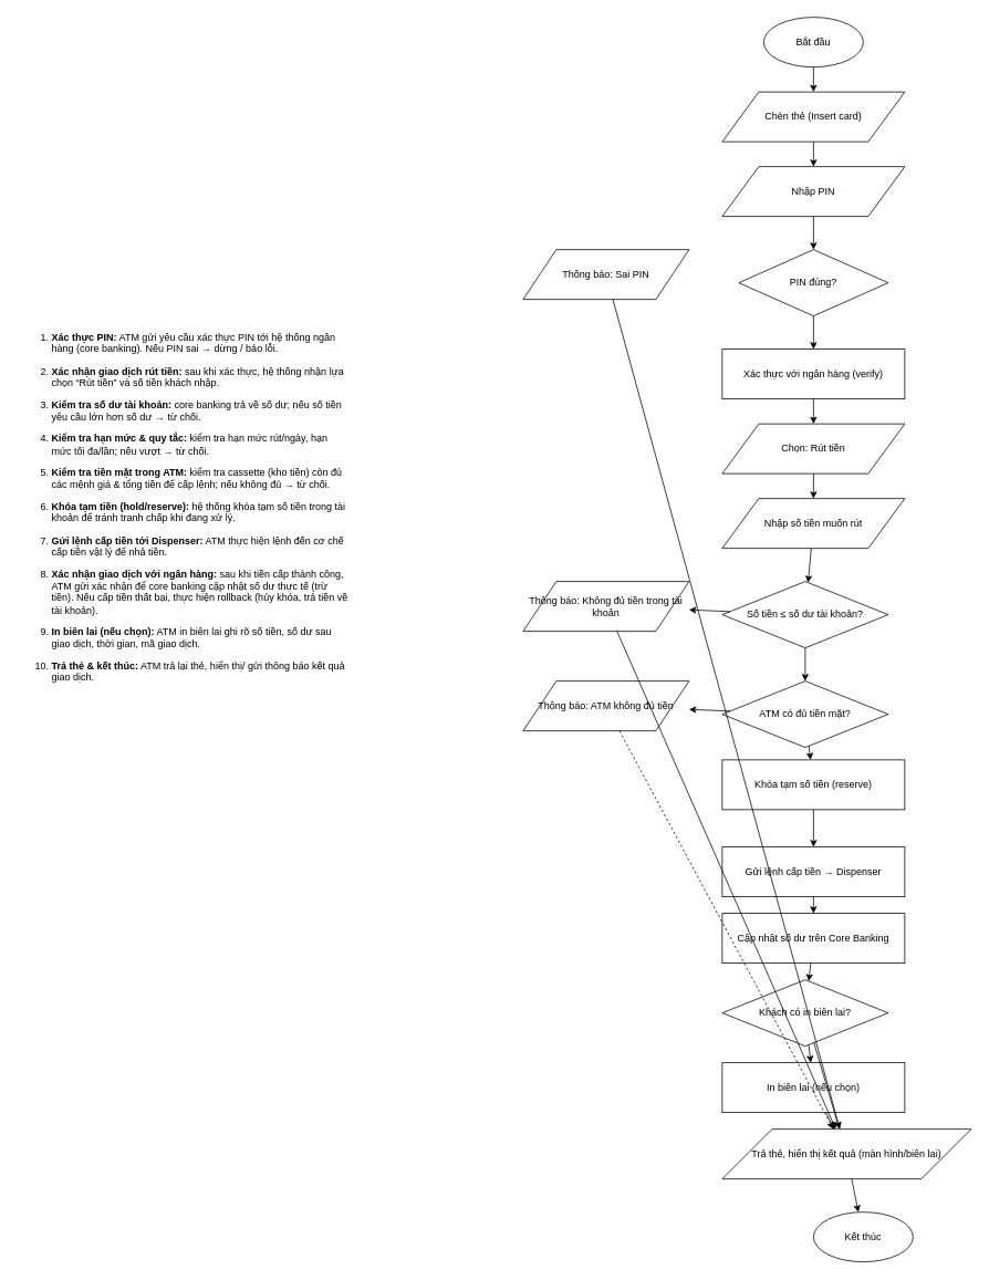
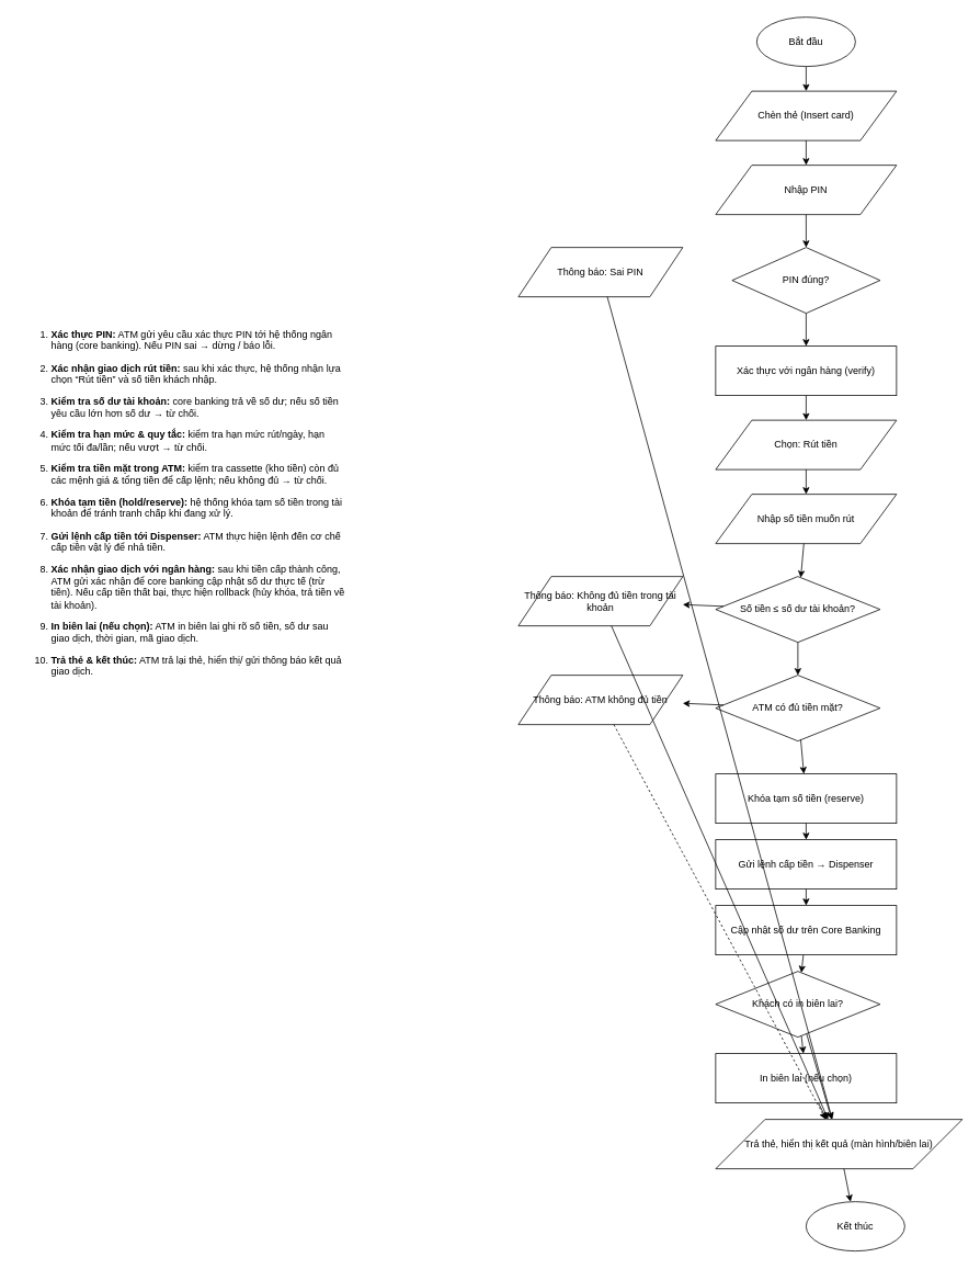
- <mxCell id="14" value="Khóa tạm số tiền (reserve)" style="rounded=0;whiteSpace=wrap;html=1;" vertex="1" parent="1"><mxGeometry x="870" y="915" width="220" height="60" as="geometry" /></mxCell>
+ <mxCell id="14" value="Khóa tạm số tiền (reserve)" style="rounded=0;whiteSpace=wrap;html=1;" vertex="1" parent="1"><mxGeometry x="870" y="940" width="220" height="60" as="geometry" /></mxCell>
